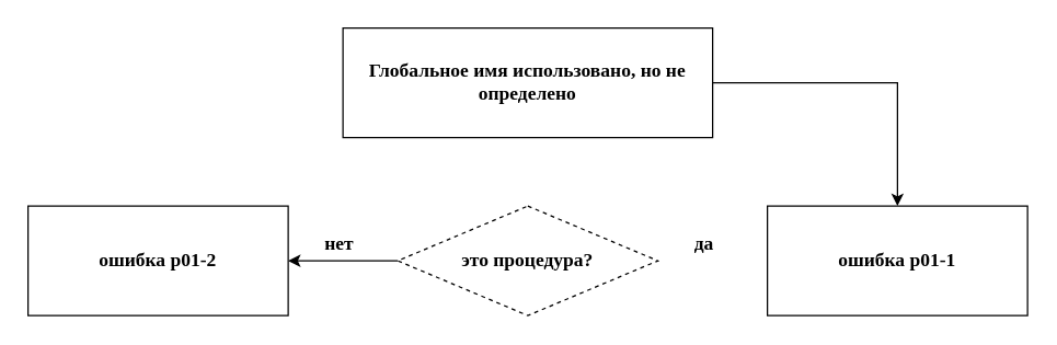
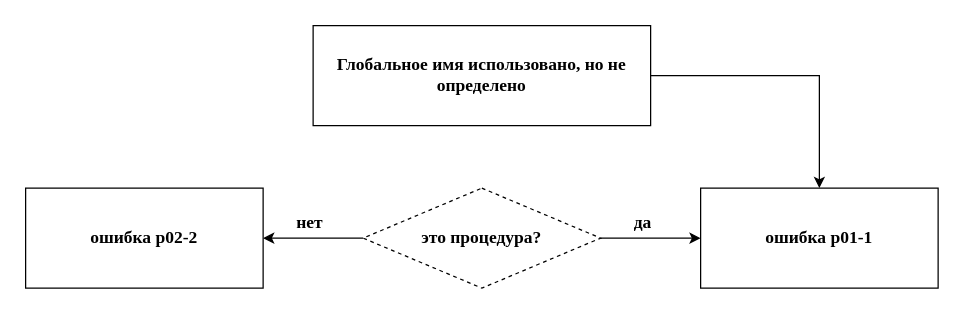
- <mxCell id="9" value="ошибка p01-2" style="square;whiteSpace=wrap;html=1;fontStyle=1;fontFamily=Verdana;fontSize=14;" vertex="1" parent="1"><mxGeometry x="20" y="150" width="190" height="80" as="geometry" /></mxCell>
+ <mxCell id="9" value="ошибка p02-2" style="square;whiteSpace=wrap;html=1;fontStyle=1;fontFamily=Verdana;fontSize=14;" vertex="1" parent="1"><mxGeometry x="20" y="150" width="190" height="80" as="geometry" /></mxCell>
+ <mxCell id="4" value="" style="edgeStyle=orthogonalEdgeStyle;rounded=0;orthogonalLoop=1;jettySize=auto;html=1;fontFamily=Verdana;fontSize=14;fontStyle=1" edge="1" parent="1" source="6" target="7"><mxGeometry relative="1" as="geometry" /></mxCell>
